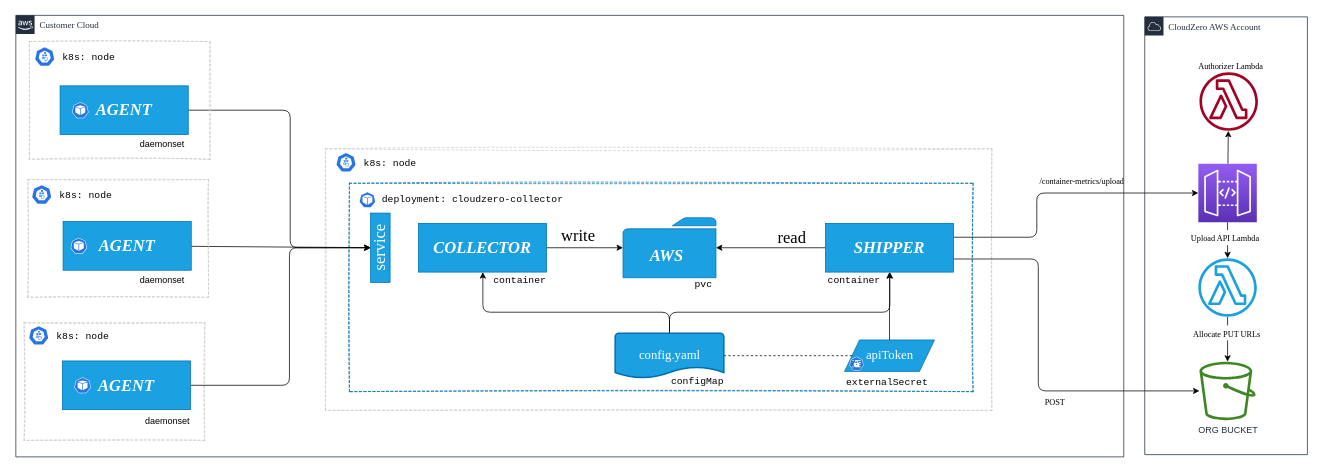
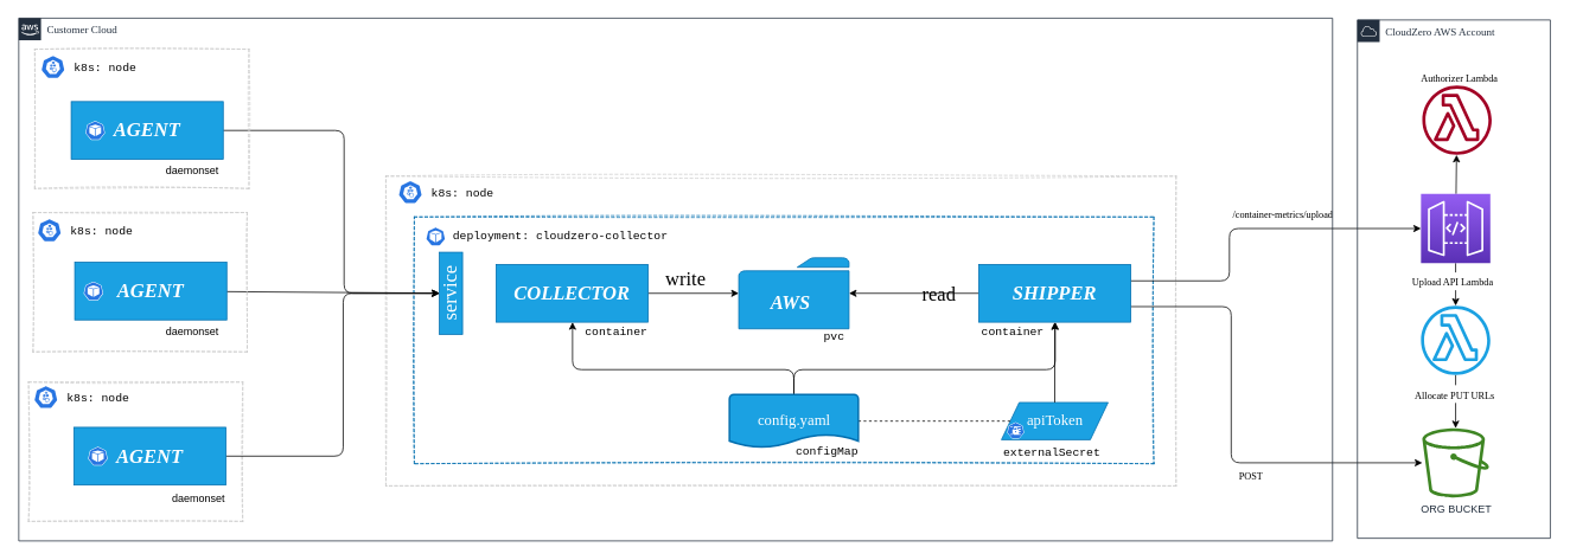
- <mxCell id="20" value="read" style="text;html=1;align=center;verticalAlign=middle;resizable=0;points=[];autosize=1;strokeColor=none;fillColor=none;fontSize=22;fontColor=default;sketch=0;fontFamily=Architects Daughter;fontSource=https%3A%2F%2Ffonts.googleapis.com%2Fcss%3Ffamily%3DArchitects%2BDaughter;" vertex="1" parent="1"><mxGeometry x="1022" y="297.5" width="65" height="38" as="geometry" /></mxCell>
+ <mxCell id="20" value="read" style="text;html=1;align=center;verticalAlign=middle;resizable=0;points=[];autosize=1;strokeColor=none;fillColor=none;fontSize=22;fontColor=default;sketch=0;fontFamily=Architects Daughter;fontSource=https%3A%2F%2Ffonts.googleapis.com%2Fcss%3Ffamily%3DArchitects%2BDaughter;" vertex="1" parent="1"><mxGeometry x="1022" y="312.5" width="65" height="38" as="geometry" /></mxCell>
